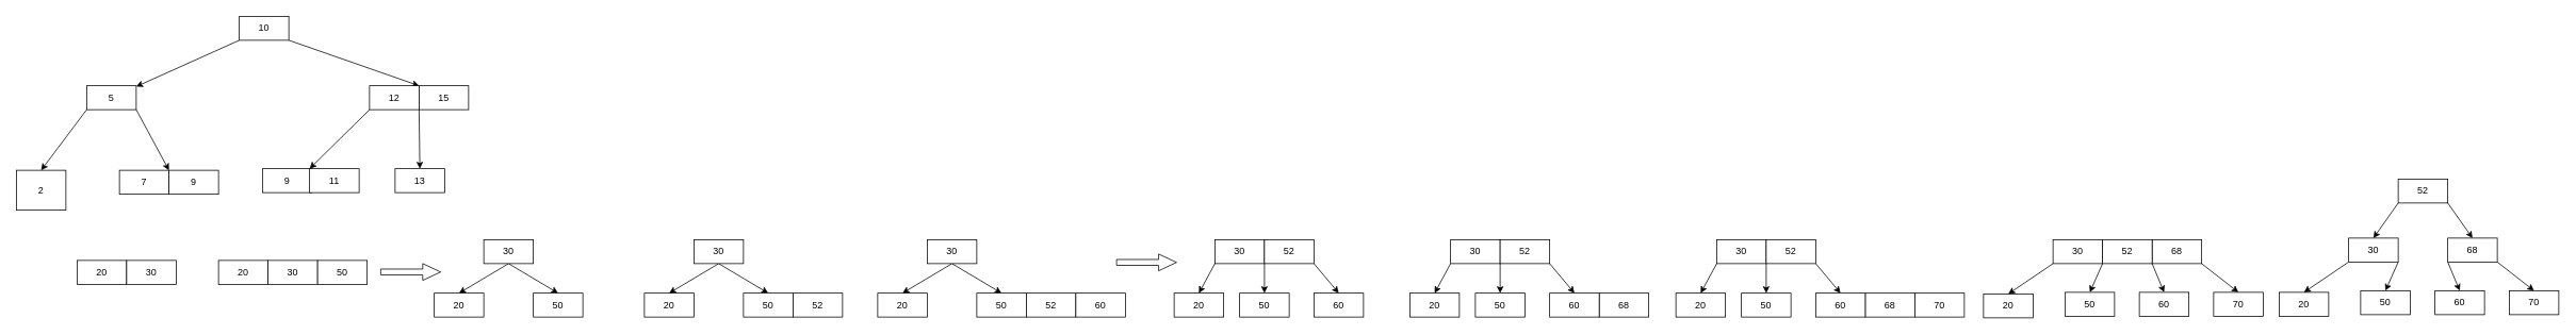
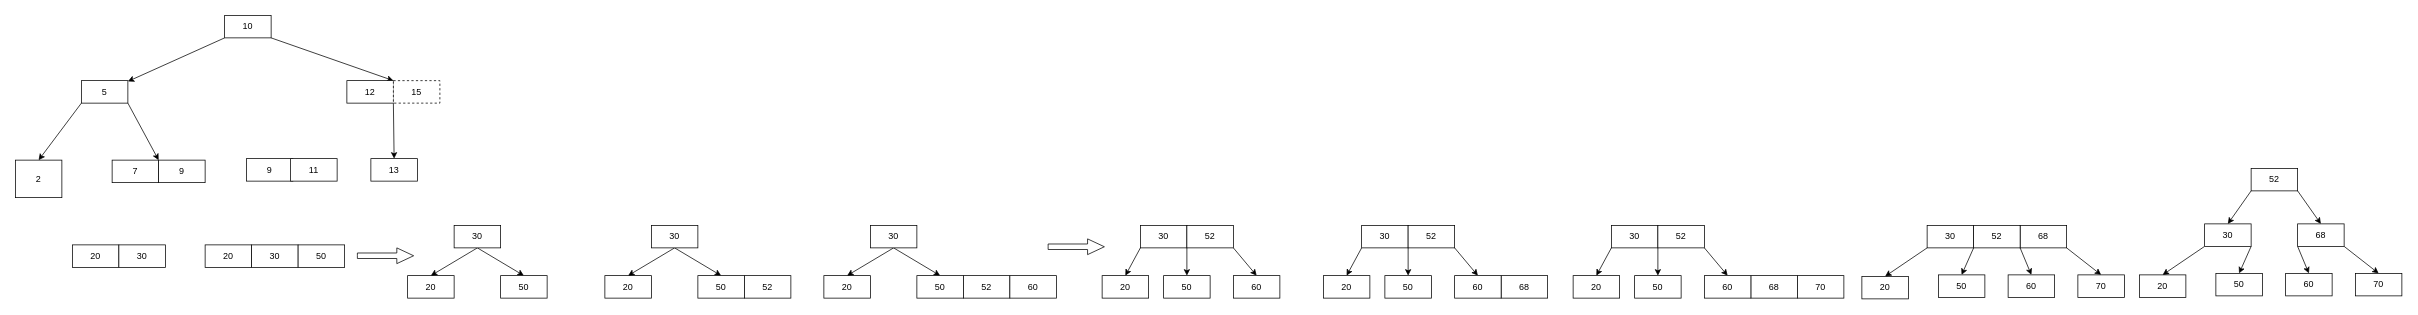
- <mxCell id="11" value="15" style="rounded=0;whiteSpace=wrap;html=1;" vertex="1" parent="1"><mxGeometry x="524" y="107" width="62" height="30" as="geometry" /></mxCell>
+ <mxCell id="11" value="15" style="rounded=0;whiteSpace=wrap;html=1;dashed=1;" vertex="1" parent="1"><mxGeometry x="524" y="107" width="62" height="30" as="geometry" /></mxCell>
- <mxCell id="8" style="edgeStyle=none;rounded=0;orthogonalLoop=1;jettySize=auto;html=1;exitX=0;exitY=1;exitDx=0;exitDy=0;entryX=0;entryY=0;entryDx=0;entryDy=0;" edge="1" parent="1" source="9" target="16"><mxGeometry relative="1" as="geometry" /></mxCell>
